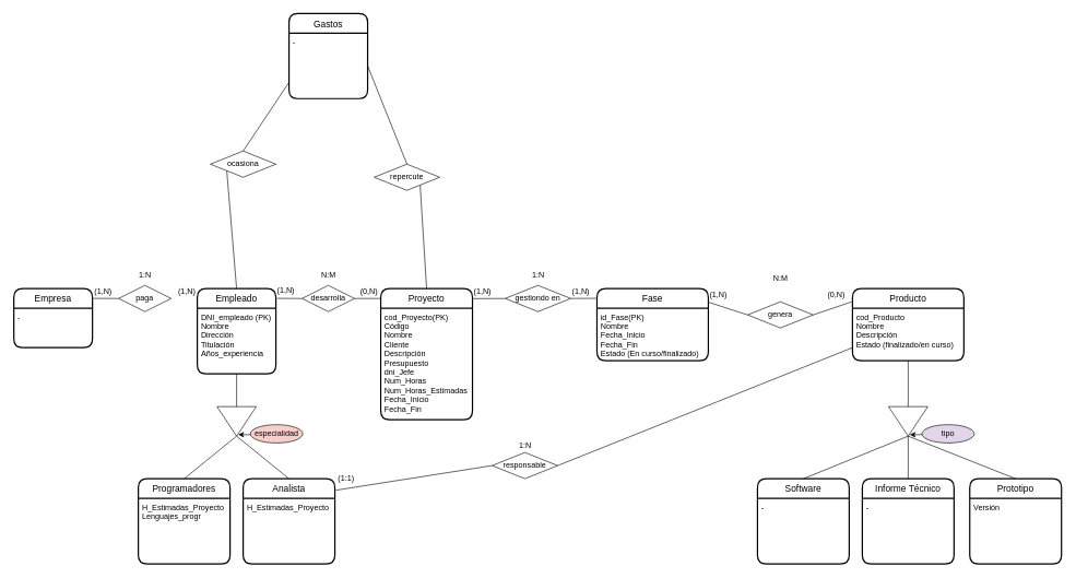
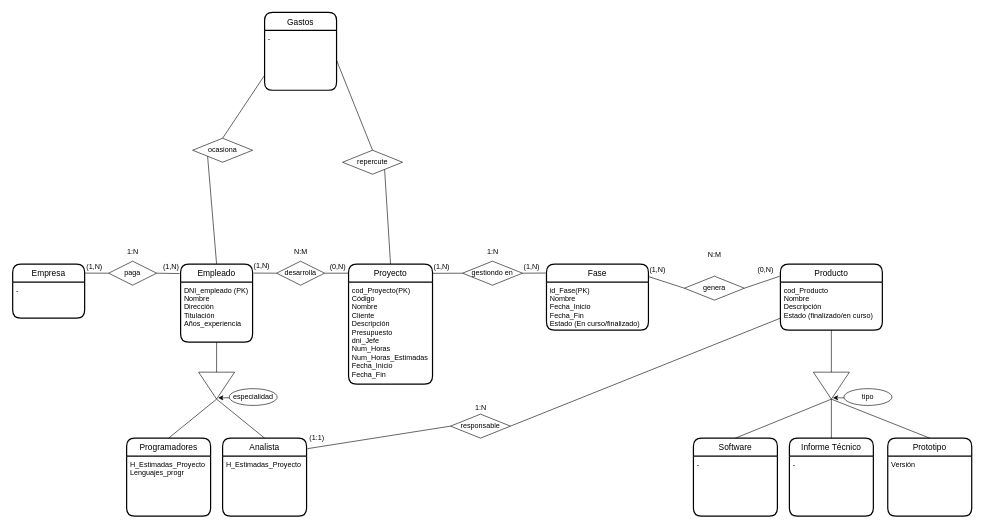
+ <mxCell id="22" value="" style="endArrow=none;html=1;exitX=-0.014;exitY=0.12;exitDx=0;exitDy=0;entryX=1;entryY=0.5;entryDx=0;entryDy=0;exitPerimeter=0;" parent="1" source="10" target="12" edge="1"><mxGeometry width="50" height="50" relative="1" as="geometry"><mxPoint x="190" y="465" as="sourcePoint" /><mxPoint x="151.08" y="464.85" as="targetPoint" /></mxGeometry></mxCell>
- <mxCell id="37" value="especialidad" style="ellipse;whiteSpace=wrap;html=1;fillColor=#f8cecc;" vertex="1" parent="1"><mxGeometry x="381" y="647.5" width="80" height="28" as="geometry" /></mxCell>
+ <mxCell id="37" value="especialidad" style="ellipse;whiteSpace=wrap;html=1;" vertex="1" parent="1"><mxGeometry x="381" y="647.5" width="80" height="28" as="geometry" /></mxCell>
- <mxCell id="54" value="tipo" style="ellipse;whiteSpace=wrap;html=1;fillColor=#e1d5e7;" vertex="1" parent="1"><mxGeometry x="1406" y="647.5" width="80" height="28" as="geometry" /></mxCell>
+ <mxCell id="54" value="tipo" style="ellipse;whiteSpace=wrap;html=1;" vertex="1" parent="1"><mxGeometry x="1406" y="647.5" width="80" height="28" as="geometry" /></mxCell>
